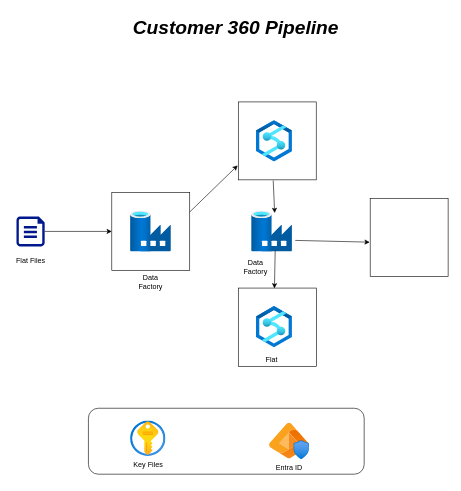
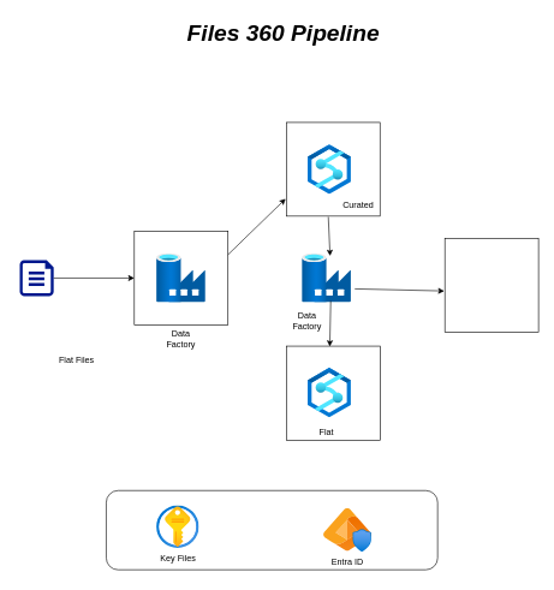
- <mxCell id="27" value="&lt;h1&gt;&lt;b&gt;&lt;i&gt;&lt;font style=&quot;font-size: 32px;&quot;&gt;Customer 360 Pipeline&lt;/font&gt;&lt;/i&gt;&lt;/b&gt;&lt;/h1&gt;" style="text;html=1;align=center;verticalAlign=middle;whiteSpace=wrap;rounded=0;" vertex="1" parent="1"><mxGeometry x="82.5" y="20" width="620" height="50" as="geometry" /></mxCell>
+ <mxCell id="27" value="&lt;h1&gt;&lt;b&gt;&lt;i&gt;&lt;font style=&quot;font-size: 32px;&quot;&gt;Files 360 Pipeline&lt;/font&gt;&lt;/i&gt;&lt;/b&gt;&lt;/h1&gt;" style="text;html=1;align=center;verticalAlign=middle;whiteSpace=wrap;rounded=0;" vertex="1" parent="1"><mxGeometry x="82.5" y="20" width="620" height="50" as="geometry" /></mxCell>
+ <mxCell id="19" value="Curated" style="text;html=1;align=center;verticalAlign=middle;whiteSpace=wrap;rounded=0;" vertex="1" parent="1"><mxGeometry x="467" y="269" width="60" height="30" as="geometry" /></mxCell>
- <mxCell id="16" value="Flat Files" style="text;html=1;align=center;verticalAlign=middle;whiteSpace=wrap;rounded=0;" vertex="1" parent="1"><mxGeometry x="20.5" y="419" width="60" height="30" as="geometry" /></mxCell>
+ <mxCell id="16" value="Flat Files" style="text;html=1;align=center;verticalAlign=middle;whiteSpace=wrap;rounded=0;" vertex="1" parent="1"><mxGeometry x="75.5" y="484" width="60" height="30" as="geometry" /></mxCell>
